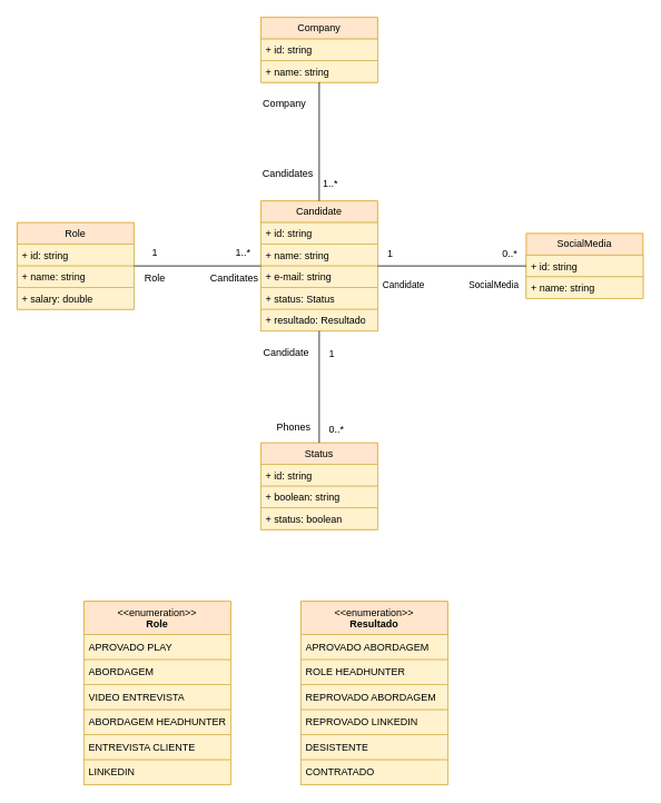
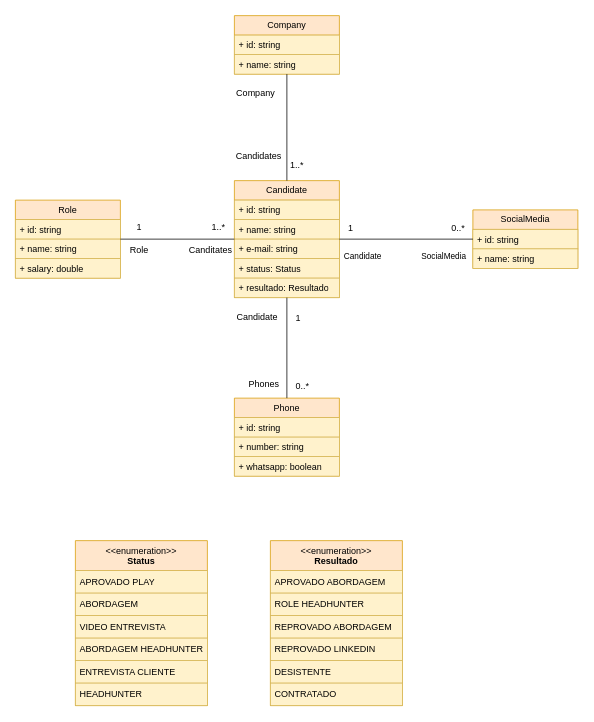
- <mxCell id="15" value="Status" style="swimlane;fontStyle=0;childLayout=stackLayout;horizontal=1;startSize=26;fillColor=#ffe6cc;horizontalStack=0;resizeParent=1;resizeParentMax=0;resizeLast=0;collapsible=1;marginBottom=0;whiteSpace=wrap;html=1;strokeColor=#d79b00;" parent="1" vertex="1"><mxGeometry x="312" y="530" width="140" height="104" as="geometry" /></mxCell>
+ <mxCell id="15" value="Phone" style="swimlane;fontStyle=0;childLayout=stackLayout;horizontal=1;startSize=26;fillColor=#ffe6cc;horizontalStack=0;resizeParent=1;resizeParentMax=0;resizeLast=0;collapsible=1;marginBottom=0;whiteSpace=wrap;html=1;strokeColor=#d79b00;" parent="1" vertex="1"><mxGeometry x="312" y="530" width="140" height="104" as="geometry" /></mxCell>
- <mxCell id="17" value="+ boolean: string" style="text;strokeColor=#d6b656;fillColor=#fff2cc;align=left;verticalAlign=top;spacingLeft=4;spacingRight=4;overflow=hidden;rotatable=0;points=[[0,0.5],[1,0.5]];portConstraint=eastwest;whiteSpace=wrap;html=1;" parent="15" vertex="1"><mxGeometry y="52" width="140" height="26" as="geometry" /></mxCell>
+ <mxCell id="17" value="+ number: string" style="text;strokeColor=#d6b656;fillColor=#fff2cc;align=left;verticalAlign=top;spacingLeft=4;spacingRight=4;overflow=hidden;rotatable=0;points=[[0,0.5],[1,0.5]];portConstraint=eastwest;whiteSpace=wrap;html=1;" parent="15" vertex="1"><mxGeometry y="52" width="140" height="26" as="geometry" /></mxCell>
- <mxCell id="18" value="+ status: boolean&lt;div&gt;&lt;br&gt;&lt;div&gt;&lt;br&gt;&lt;/div&gt;&lt;/div&gt;" style="text;strokeColor=#d6b656;fillColor=#fff2cc;align=left;verticalAlign=top;spacingLeft=4;spacingRight=4;overflow=hidden;rotatable=0;points=[[0,0.5],[1,0.5]];portConstraint=eastwest;whiteSpace=wrap;html=1;labelBackgroundColor=none;" parent="15" vertex="1"><mxGeometry y="78" width="140" height="26" as="geometry" /></mxCell>
+ <mxCell id="18" value="+ whatsapp: boolean&lt;div&gt;&lt;br&gt;&lt;div&gt;&lt;br&gt;&lt;/div&gt;&lt;/div&gt;" style="text;strokeColor=#d6b656;fillColor=#fff2cc;align=left;verticalAlign=top;spacingLeft=4;spacingRight=4;overflow=hidden;rotatable=0;points=[[0,0.5],[1,0.5]];portConstraint=eastwest;whiteSpace=wrap;html=1;labelBackgroundColor=none;" parent="15" vertex="1"><mxGeometry y="78" width="140" height="26" as="geometry" /></mxCell>
- <mxCell id="22" value="&amp;lt;&amp;lt;enumeration&amp;gt;&amp;gt;&lt;br&gt;&lt;b&gt;Role&lt;/b&gt;" style="swimlane;fontStyle=0;align=center;verticalAlign=top;childLayout=stackLayout;horizontal=1;startSize=40;horizontalStack=0;resizeParent=1;resizeParentMax=0;resizeLast=0;collapsible=0;marginBottom=0;html=1;whiteSpace=wrap;fillColor=#ffe6cc;strokeColor=#d79b00;" parent="1" vertex="1"><mxGeometry x="100" y="720" width="176" height="220" as="geometry" /></mxCell>
+ <mxCell id="22" value="&amp;lt;&amp;lt;enumeration&amp;gt;&amp;gt;&lt;br&gt;&lt;b&gt;Status&lt;/b&gt;" style="swimlane;fontStyle=0;align=center;verticalAlign=top;childLayout=stackLayout;horizontal=1;startSize=40;horizontalStack=0;resizeParent=1;resizeParentMax=0;resizeLast=0;collapsible=0;marginBottom=0;html=1;whiteSpace=wrap;fillColor=#ffe6cc;strokeColor=#d79b00;" parent="1" vertex="1"><mxGeometry x="100" y="720" width="176" height="220" as="geometry" /></mxCell>
- <mxCell id="28" value="LINKEDIN" style="text;html=1;strokeColor=#d6b656;fillColor=#fff2cc;align=left;verticalAlign=middle;spacingLeft=4;spacingRight=4;overflow=hidden;rotatable=0;points=[[0,0.5],[1,0.5]];portConstraint=eastwest;whiteSpace=wrap;" parent="22" vertex="1"><mxGeometry y="190" width="176" height="30" as="geometry" /></mxCell>
+ <mxCell id="28" value="HEADHUNTER" style="text;html=1;strokeColor=#d6b656;fillColor=#fff2cc;align=left;verticalAlign=middle;spacingLeft=4;spacingRight=4;overflow=hidden;rotatable=0;points=[[0,0.5],[1,0.5]];portConstraint=eastwest;whiteSpace=wrap;" parent="22" vertex="1"><mxGeometry y="190" width="176" height="30" as="geometry" /></mxCell>
